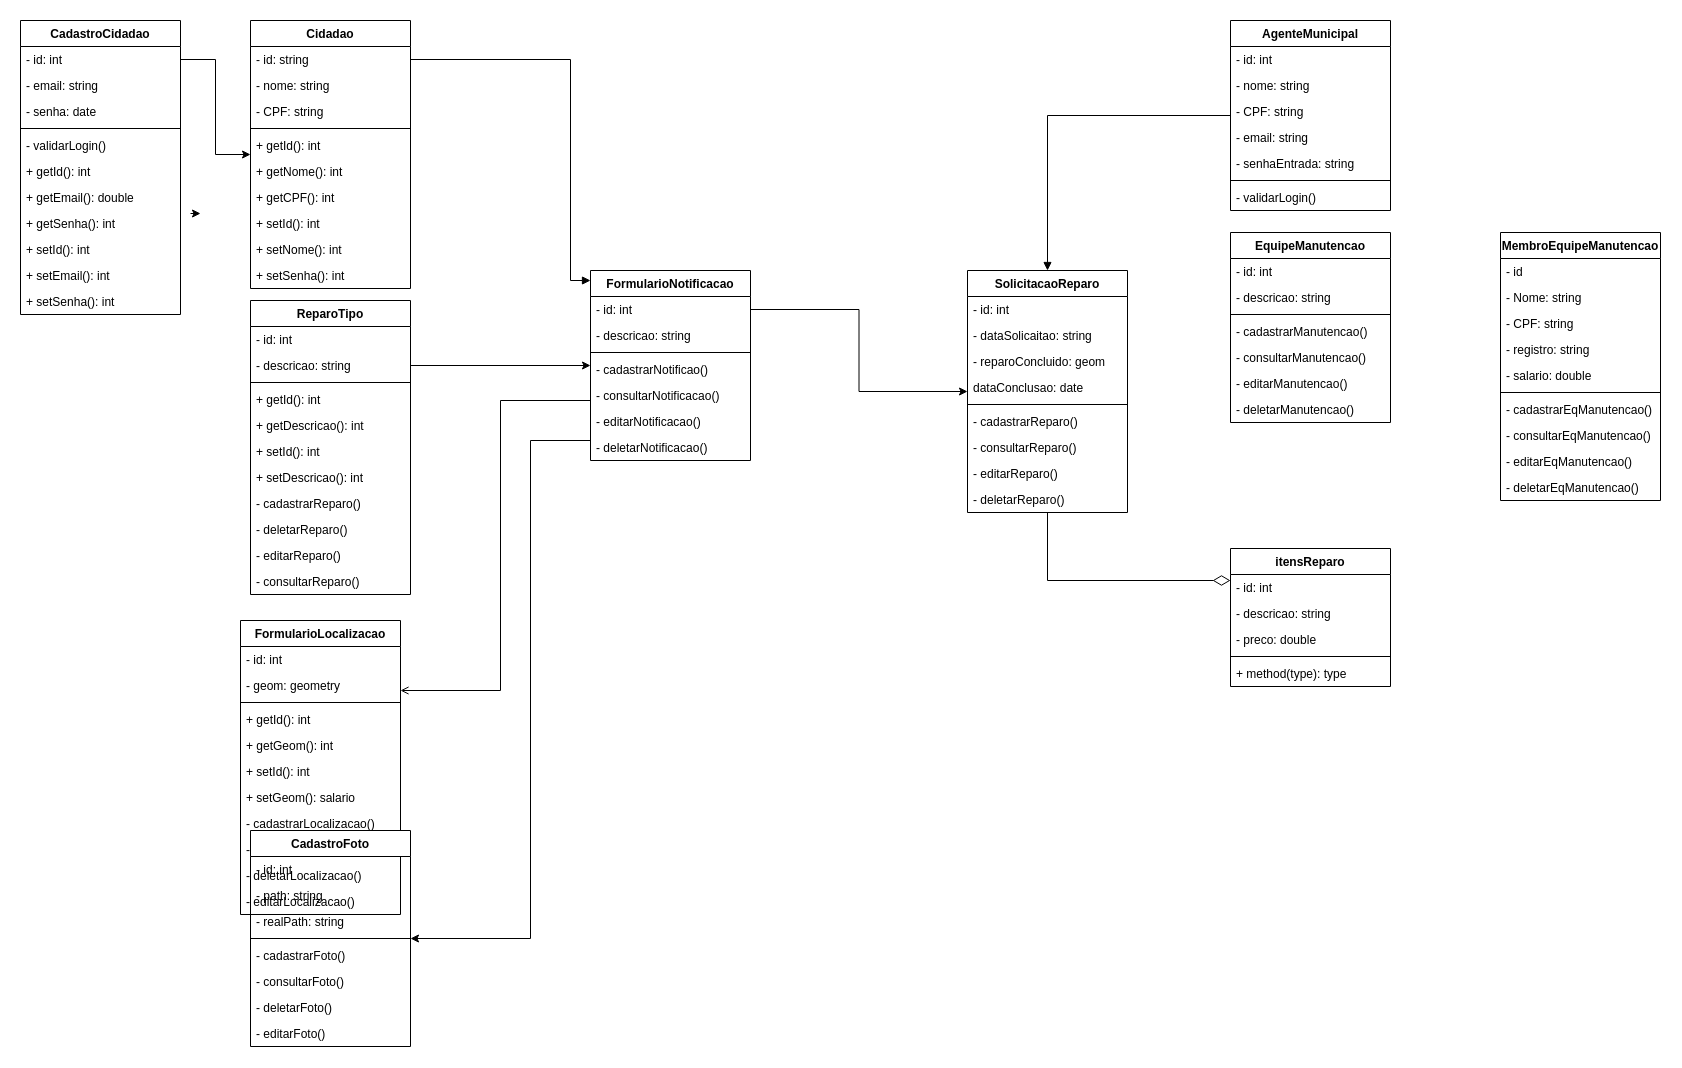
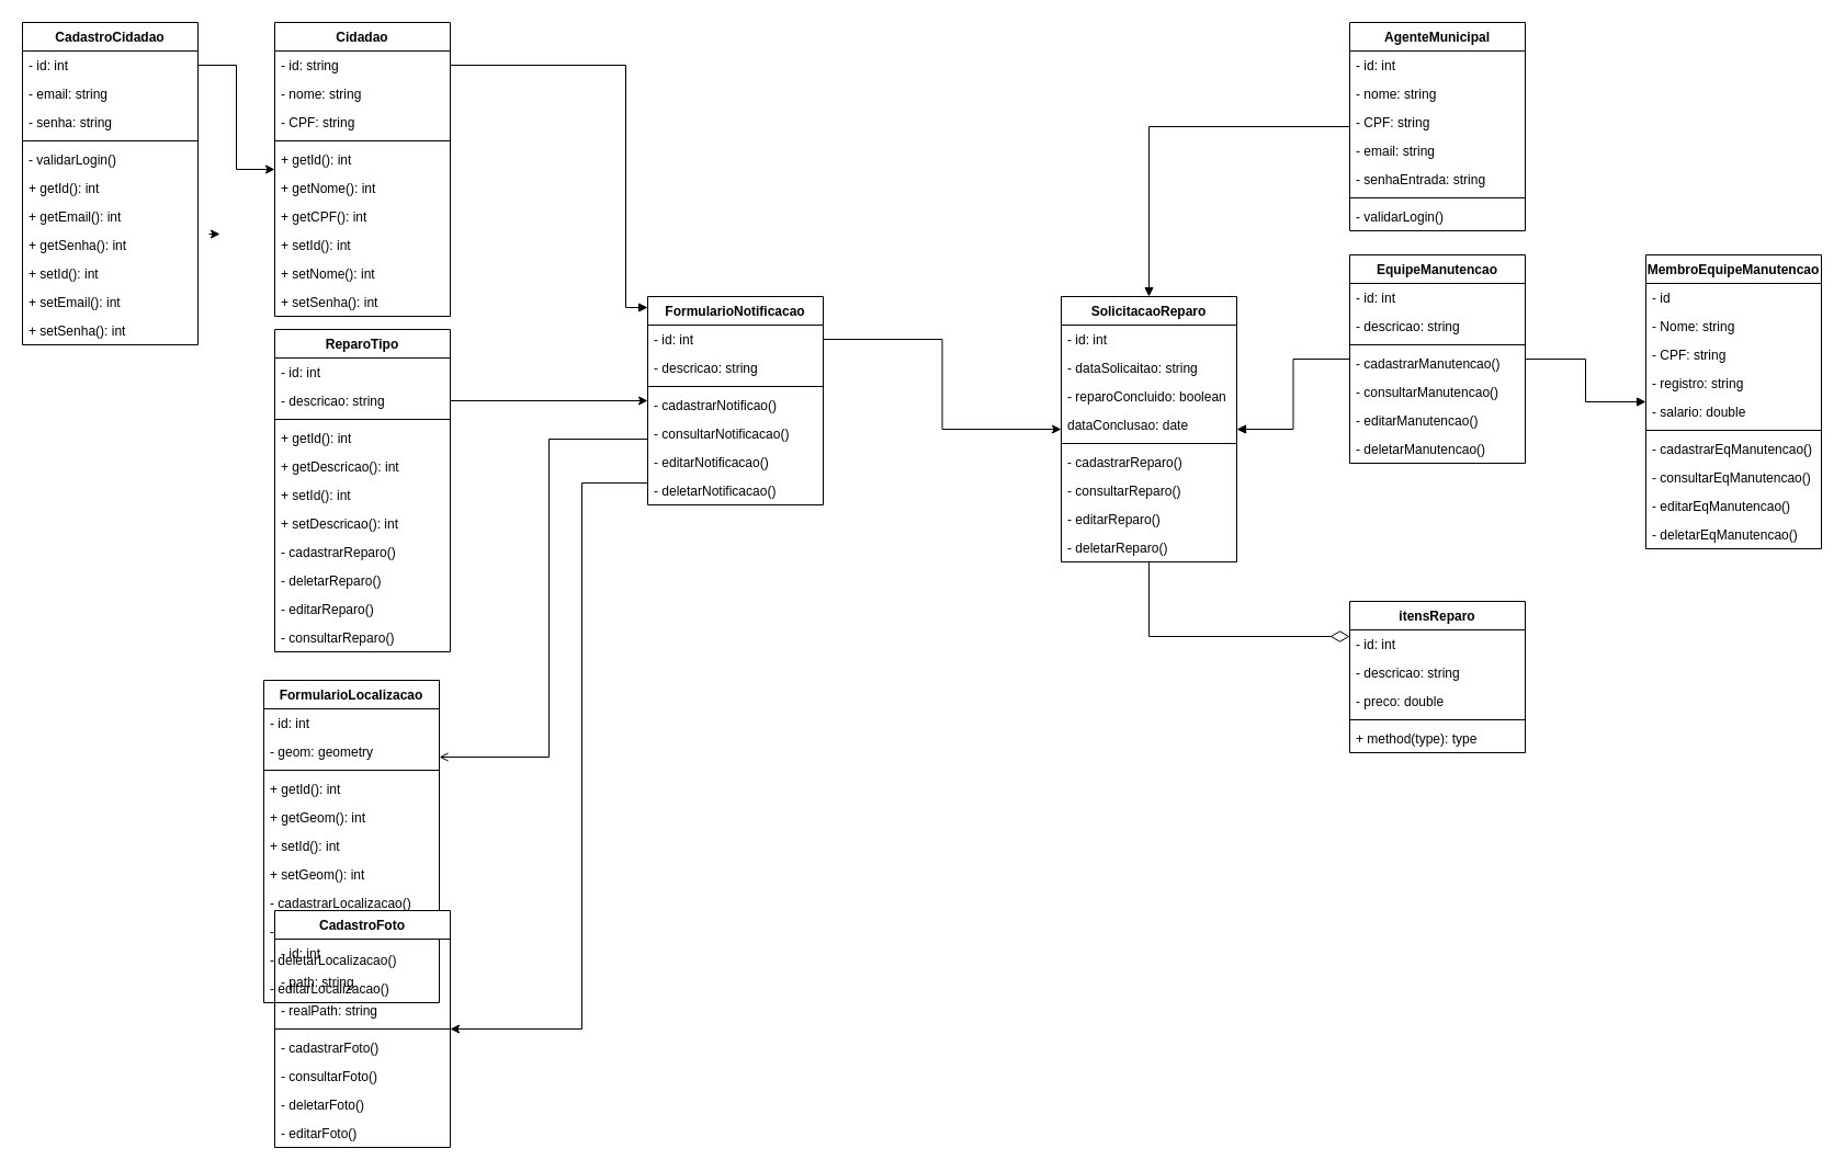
- <mxCell id="109" value="- senha: date" style="text;strokeColor=none;fillColor=none;align=left;verticalAlign=top;spacingLeft=4;spacingRight=4;overflow=hidden;rotatable=0;points=[[0,0.5],[1,0.5]];portConstraint=eastwest;" parent="106" vertex="1"><mxGeometry y="78" width="160" height="26" as="geometry" /></mxCell>
+ <mxCell id="109" value="- senha: string" style="text;strokeColor=none;fillColor=none;align=left;verticalAlign=top;spacingLeft=4;spacingRight=4;overflow=hidden;rotatable=0;points=[[0,0.5],[1,0.5]];portConstraint=eastwest;" parent="106" vertex="1"><mxGeometry y="78" width="160" height="26" as="geometry" /></mxCell>
- <mxCell id="113" value="+ getEmail(): double" style="text;strokeColor=none;fillColor=none;align=left;verticalAlign=top;spacingLeft=4;spacingRight=4;overflow=hidden;rotatable=0;points=[[0,0.5],[1,0.5]];portConstraint=eastwest;" vertex="1" parent="106"><mxGeometry y="164" width="160" height="26" as="geometry" /></mxCell>
+ <mxCell id="113" value="+ getEmail(): int" style="text;strokeColor=none;fillColor=none;align=left;verticalAlign=top;spacingLeft=4;spacingRight=4;overflow=hidden;rotatable=0;points=[[0,0.5],[1,0.5]];portConstraint=eastwest;" vertex="1" parent="106"><mxGeometry y="164" width="160" height="26" as="geometry" /></mxCell>
+ <mxCell id="65" style="edgeStyle=orthogonalEdgeStyle;rounded=0;orthogonalLoop=1;jettySize=auto;html=1;endArrow=block;endFill=1;endSize=6;" parent="1" source="66" target="74" edge="1"><mxGeometry relative="1" as="geometry" /></mxCell>
+ <mxCell id="64" style="edgeStyle=orthogonalEdgeStyle;rounded=0;orthogonalLoop=1;jettySize=auto;html=1;endArrow=block;endFill=1;endSize=6;" parent="1" source="66" target="47" edge="1"><mxGeometry relative="1" as="geometry" /></mxCell>
- <mxCell id="50" value="- reparoConcluido: geom" style="text;strokeColor=none;fillColor=none;align=left;verticalAlign=top;spacingLeft=4;spacingRight=4;overflow=hidden;rotatable=0;points=[[0,0.5],[1,0.5]];portConstraint=eastwest;" parent="47" vertex="1"><mxGeometry y="78" width="160" height="26" as="geometry" /></mxCell>
+ <mxCell id="50" value="- reparoConcluido: boolean" style="text;strokeColor=none;fillColor=none;align=left;verticalAlign=top;spacingLeft=4;spacingRight=4;overflow=hidden;rotatable=0;points=[[0,0.5],[1,0.5]];portConstraint=eastwest;" parent="47" vertex="1"><mxGeometry y="78" width="160" height="26" as="geometry" /></mxCell>
- <mxCell id="30" value="+ setGeom(): salario" style="text;strokeColor=none;fillColor=none;align=left;verticalAlign=top;spacingLeft=4;spacingRight=4;overflow=hidden;rotatable=0;points=[[0,0.5],[1,0.5]];portConstraint=eastwest;" vertex="1" parent="23"><mxGeometry y="164" width="160" height="26" as="geometry" /></mxCell>
+ <mxCell id="30" value="+ setGeom(): int" style="text;strokeColor=none;fillColor=none;align=left;verticalAlign=top;spacingLeft=4;spacingRight=4;overflow=hidden;rotatable=0;points=[[0,0.5],[1,0.5]];portConstraint=eastwest;" vertex="1" parent="23"><mxGeometry y="164" width="160" height="26" as="geometry" /></mxCell>
